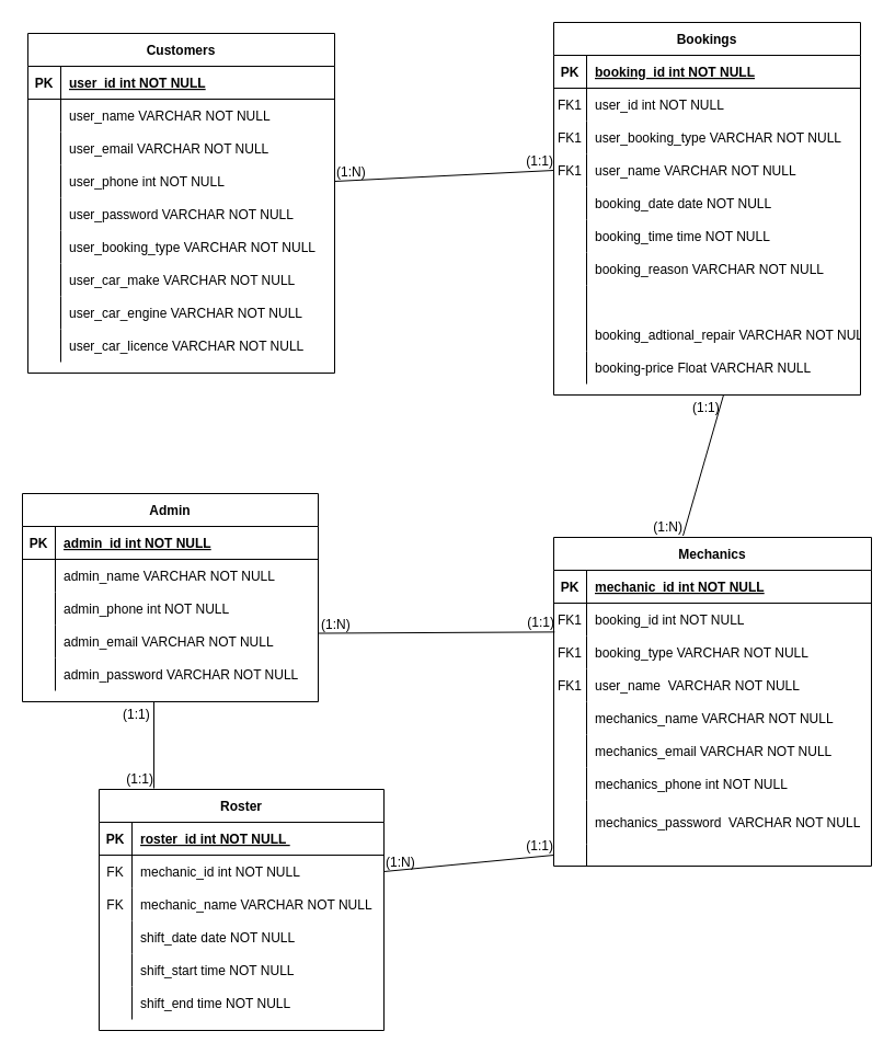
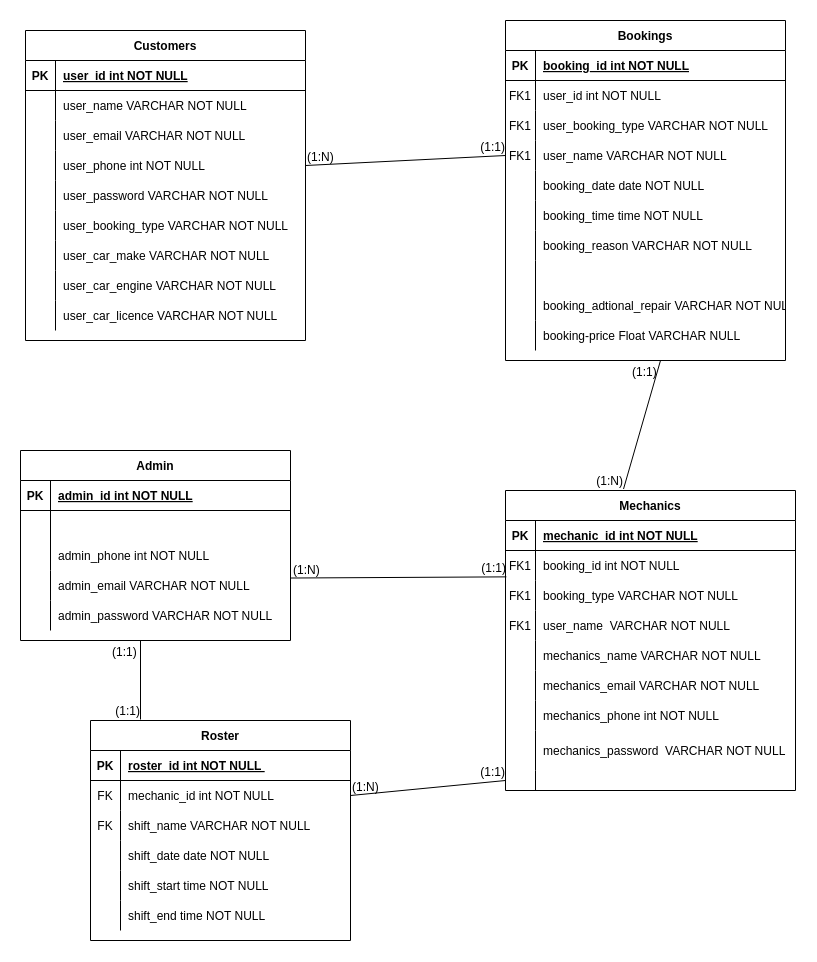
- <mxCell id="100" value="admin_name VARCHAR NOT NULL" style="shape=partialRectangle;connectable=0;fillColor=none;top=0;left=0;bottom=0;right=0;align=left;spacingLeft=6;overflow=hidden;" parent="98" vertex="1"><mxGeometry x="30" width="240" height="30" as="geometry" /></mxCell>
- <mxCell id="81" value="mechanic_name VARCHAR NOT NULL" style="shape=partialRectangle;connectable=0;fillColor=none;top=0;left=0;bottom=0;right=0;align=left;spacingLeft=6;overflow=hidden;" parent="79" vertex="1"><mxGeometry x="30" width="230" height="30" as="geometry" /></mxCell>
+ <mxCell id="81" value="shift_name VARCHAR NOT NULL" style="shape=partialRectangle;connectable=0;fillColor=none;top=0;left=0;bottom=0;right=0;align=left;spacingLeft=6;overflow=hidden;" parent="79" vertex="1"><mxGeometry x="30" width="230" height="30" as="geometry" /></mxCell>
